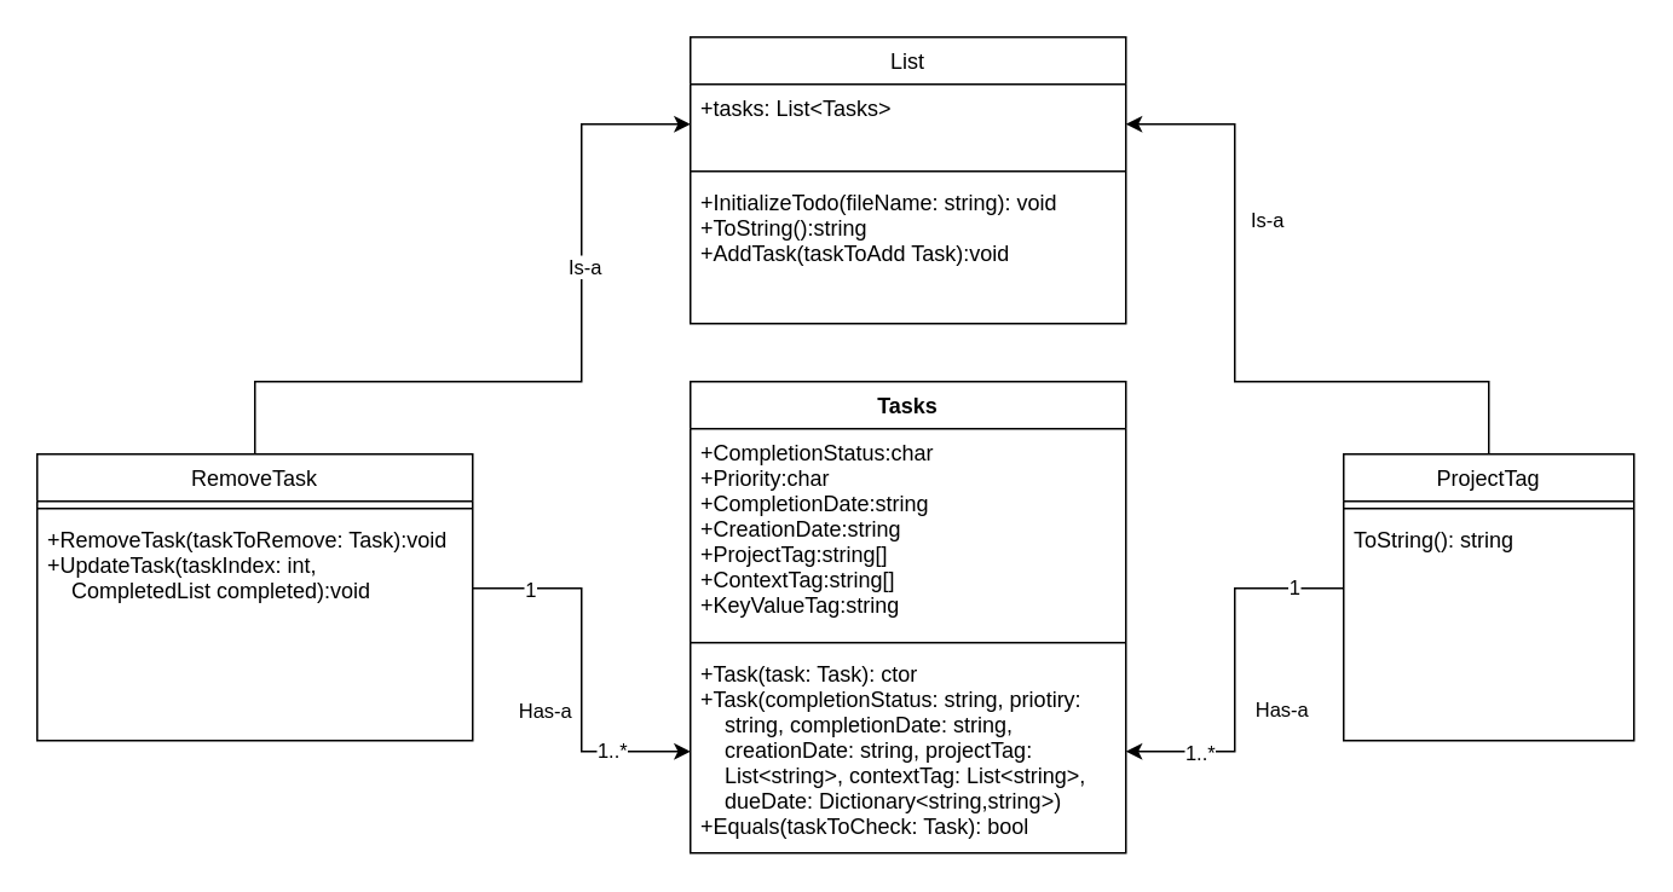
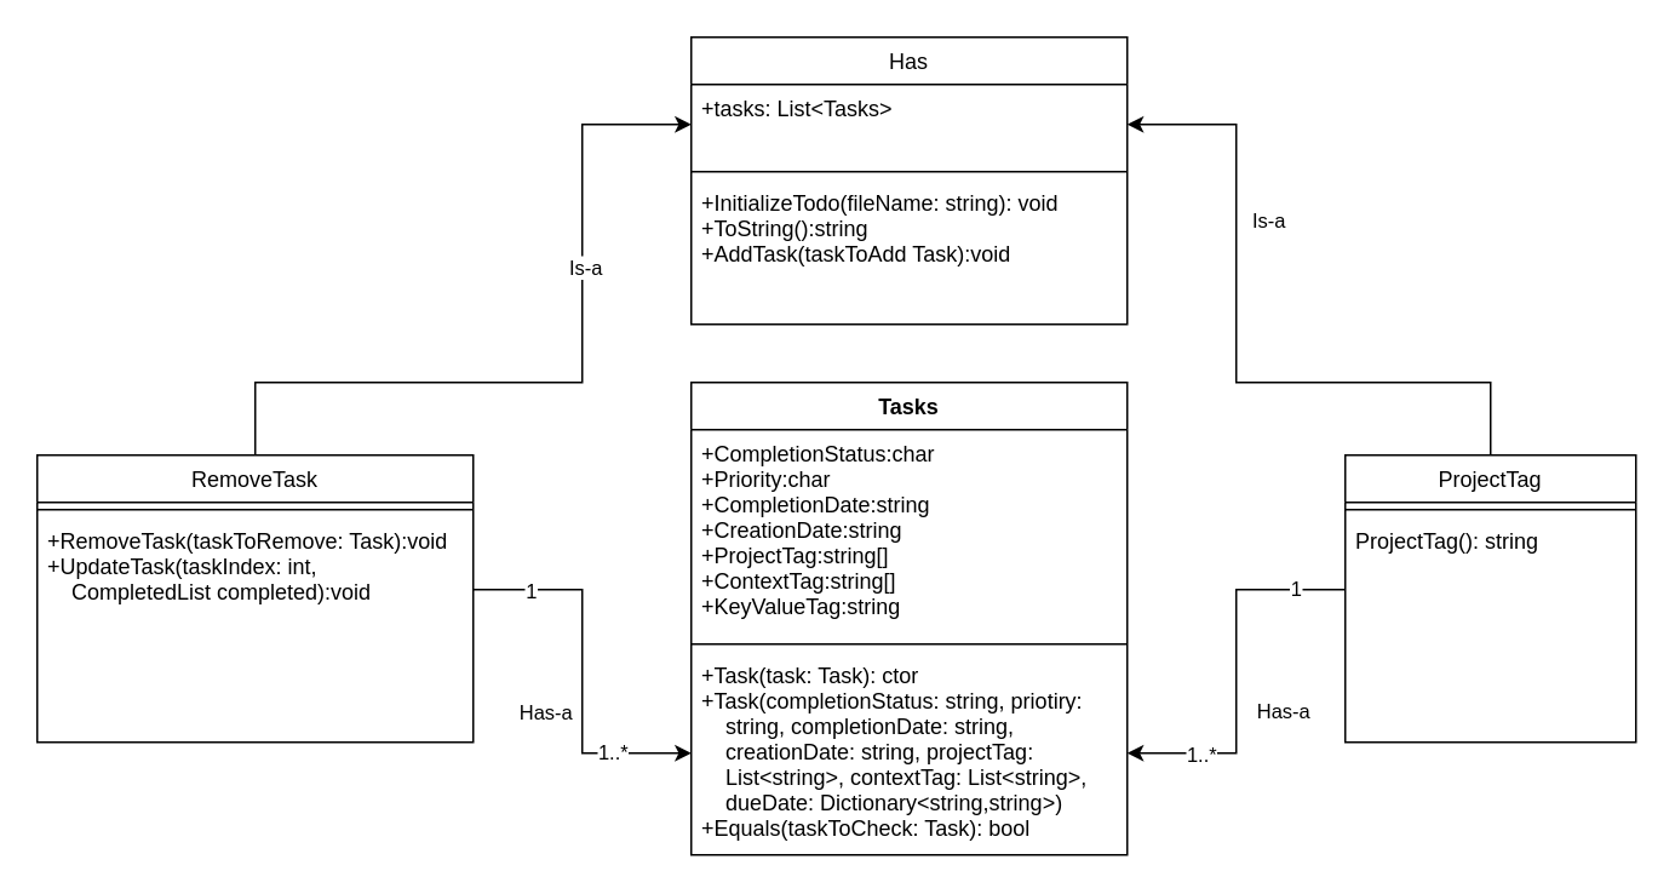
- <mxCell id="20" value="List" style="swimlane;fontStyle=0;align=center;verticalAlign=top;childLayout=stackLayout;horizontal=1;startSize=26;horizontalStack=0;resizeParent=1;resizeLast=0;collapsible=1;marginBottom=0;rounded=0;shadow=0;strokeWidth=1;" vertex="1" parent="1"><mxGeometry x="380" y="20" width="240" height="158" as="geometry"><mxRectangle x="130" y="380" width="160" height="26" as="alternateBounds" /></mxGeometry></mxCell>
+ <mxCell id="20" value="Has" style="swimlane;fontStyle=0;align=center;verticalAlign=top;childLayout=stackLayout;horizontal=1;startSize=26;horizontalStack=0;resizeParent=1;resizeLast=0;collapsible=1;marginBottom=0;rounded=0;shadow=0;strokeWidth=1;" vertex="1" parent="1"><mxGeometry x="380" y="20" width="240" height="158" as="geometry"><mxRectangle x="130" y="380" width="160" height="26" as="alternateBounds" /></mxGeometry></mxCell>
- <mxCell id="11" value="ToString(): string" style="text;align=left;verticalAlign=top;spacingLeft=4;spacingRight=4;overflow=hidden;rotatable=0;points=[[0,0.5],[1,0.5]];portConstraint=eastwest;" parent="9" vertex="1"><mxGeometry y="34" width="160" height="80" as="geometry" /></mxCell>
+ <mxCell id="11" value="ProjectTag(): string" style="text;align=left;verticalAlign=top;spacingLeft=4;spacingRight=4;overflow=hidden;rotatable=0;points=[[0,0.5],[1,0.5]];portConstraint=eastwest;" parent="9" vertex="1"><mxGeometry y="34" width="160" height="80" as="geometry" /></mxCell>
